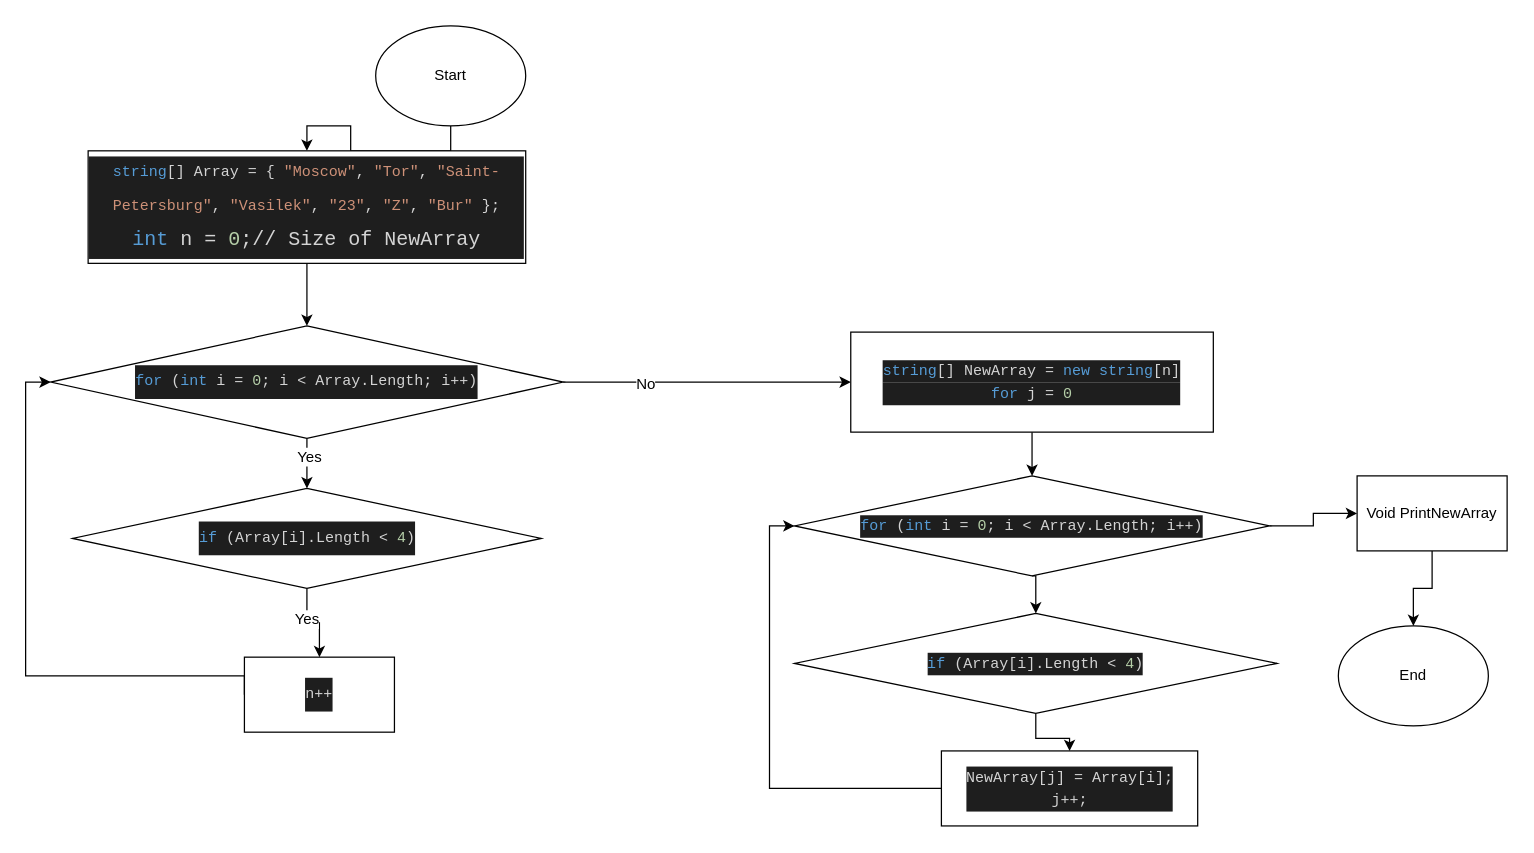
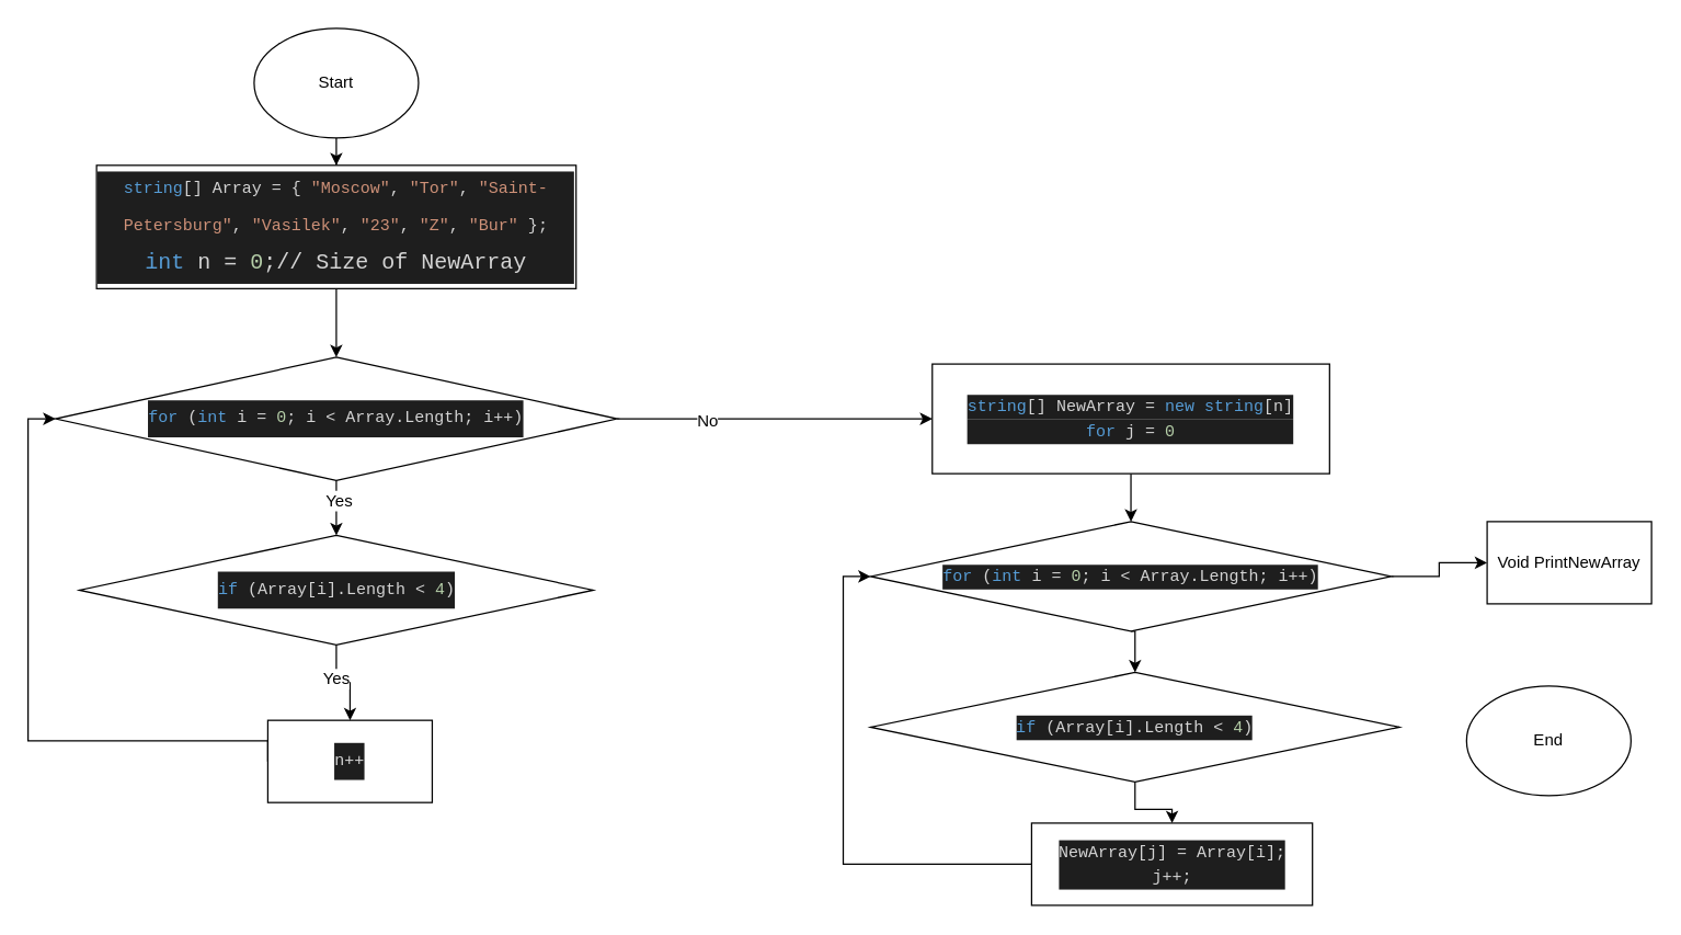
- <mxCell id="3" value="Start" style="ellipse;whiteSpace=wrap;html=1;" vertex="1" parent="1"><mxGeometry x="300" y="20" width="120" height="80" as="geometry" /></mxCell>
+ <mxCell id="3" value="Start" style="ellipse;whiteSpace=wrap;html=1;" vertex="1" parent="1"><mxGeometry x="185" y="20" width="120" height="80" as="geometry" /></mxCell>
- <mxCell id="25" style="edgeStyle=orthogonalEdgeStyle;rounded=0;orthogonalLoop=1;jettySize=auto;html=1;exitX=0.5;exitY=1;exitDx=0;exitDy=0;fontSize=12;" edge="1" parent="1" source="26" target="27"><mxGeometry relative="1" as="geometry"><mxPoint x="1160" y="490" as="targetPoint" /></mxGeometry></mxCell>
